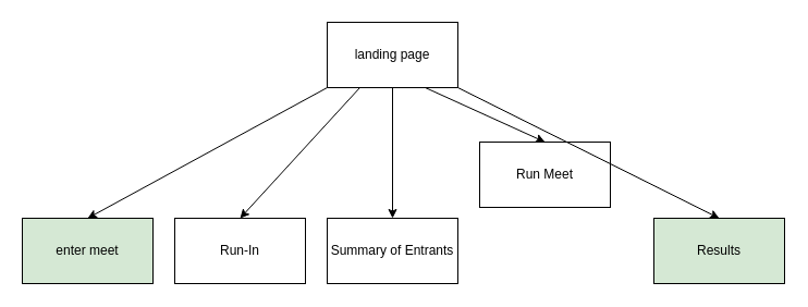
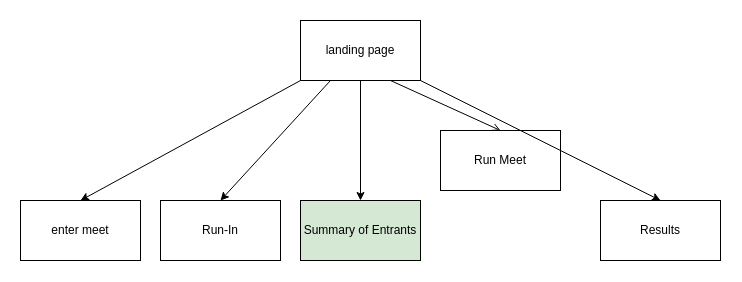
- <mxCell id="10" value="" style="endArrow=classic;html=1;rounded=0;exitX=0.75;exitY=1;exitDx=0;exitDy=0;entryX=0.5;entryY=0;entryDx=0;entryDy=0;" edge="1" parent="1" source="2" target="6"><mxGeometry width="50" height="50" relative="1" as="geometry"><mxPoint x="620" y="320" as="sourcePoint" /><mxPoint x="670" y="270" as="targetPoint" /></mxGeometry></mxCell>
+ <mxCell id="10" value="" style="endArrow=open;html=1;rounded=0;exitX=0.75;exitY=1;exitDx=0;exitDy=0;entryX=0.5;entryY=0;entryDx=0;entryDy=0;" edge="1" parent="1" source="2" target="6"><mxGeometry width="50" height="50" relative="1" as="geometry"><mxPoint x="620" y="320" as="sourcePoint" /><mxPoint x="670" y="270" as="targetPoint" /></mxGeometry></mxCell>
- <mxCell id="3" value="enter meet" style="rounded=0;whiteSpace=wrap;html=1;fillColor=#d5e8d4;" vertex="1" parent="1"><mxGeometry x="20" y="200" width="120" height="60" as="geometry" /></mxCell>
+ <mxCell id="3" value="enter meet" style="rounded=0;whiteSpace=wrap;html=1;" vertex="1" parent="1"><mxGeometry x="20" y="200" width="120" height="60" as="geometry" /></mxCell>
- <mxCell id="5" value="Summary of Entrants" style="rounded=0;whiteSpace=wrap;html=1;" vertex="1" parent="1"><mxGeometry x="300" y="200" width="120" height="60" as="geometry" /></mxCell>
+ <mxCell id="5" value="Summary of Entrants" style="rounded=0;whiteSpace=wrap;html=1;fillColor=#d5e8d4;" vertex="1" parent="1"><mxGeometry x="300" y="200" width="120" height="60" as="geometry" /></mxCell>
- <mxCell id="11" value="Results" style="rounded=0;whiteSpace=wrap;html=1;fillColor=#d5e8d4;" vertex="1" parent="1"><mxGeometry x="600" y="200" width="120" height="60" as="geometry" /></mxCell>
+ <mxCell id="11" value="Results" style="rounded=0;whiteSpace=wrap;html=1;" vertex="1" parent="1"><mxGeometry x="600" y="200" width="120" height="60" as="geometry" /></mxCell>
